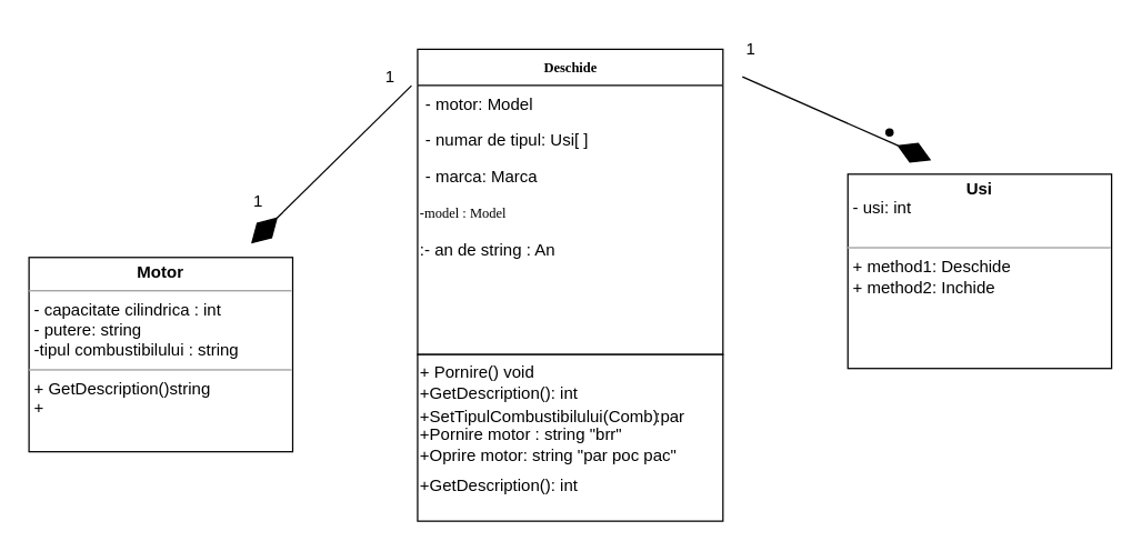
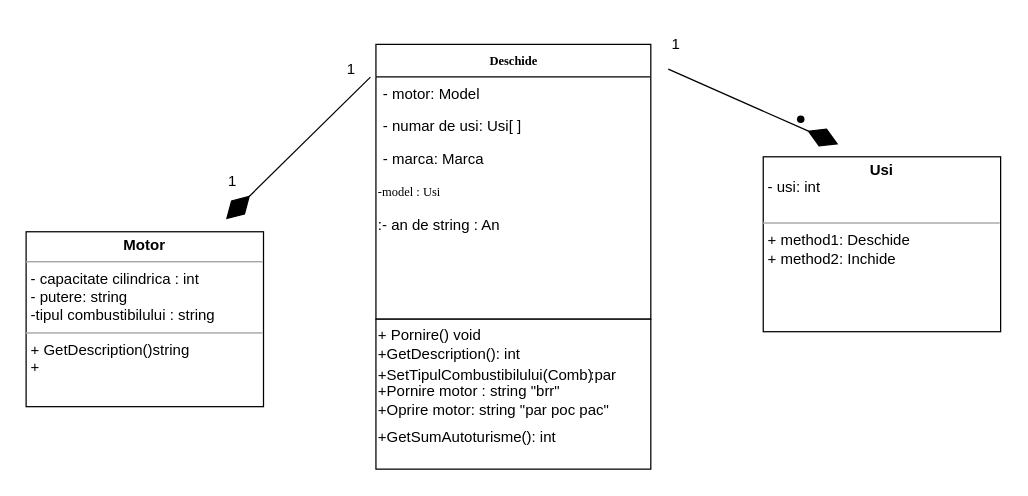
- <mxCell id="4" value="- numar de tipul: Usi[ ]" style="text;html=1;strokeColor=none;fillColor=none;align=left;verticalAlign=top;spacingLeft=4;spacingRight=4;whiteSpace=wrap;overflow=hidden;rotatable=0;points=[[0,0.5],[1,0.5]];portConstraint=eastwest;" parent="2" vertex="1"><mxGeometry y="52" width="220" height="26" as="geometry" /></mxCell>
+ <mxCell id="4" value="- numar de usi: Usi[ ]" style="text;html=1;strokeColor=none;fillColor=none;align=left;verticalAlign=top;spacingLeft=4;spacingRight=4;whiteSpace=wrap;overflow=hidden;rotatable=0;points=[[0,0.5],[1,0.5]];portConstraint=eastwest;" parent="2" vertex="1"><mxGeometry y="52" width="220" height="26" as="geometry" /></mxCell>
- <mxCell id="6" value="-model : Model" style="text;html=1;resizable=0;points=[];autosize=1;align=left;verticalAlign=top;spacingTop=-4;fontSize=10;fontFamily=Verdana;fontColor=#000000;" parent="2" vertex="1"><mxGeometry y="110" width="220" height="20" as="geometry" /></mxCell>
+ <mxCell id="6" value="-model : Usi" style="text;html=1;resizable=0;points=[];autosize=1;align=left;verticalAlign=top;spacingTop=-4;fontSize=10;fontFamily=Verdana;fontColor=#000000;" parent="2" vertex="1"><mxGeometry y="110" width="220" height="20" as="geometry" /></mxCell>
- <mxCell id="20" value="+GetDescription(): int" style="text;html=1;strokeColor=none;fillColor=none;align=left;verticalAlign=middle;whiteSpace=wrap;rounded=0;" vertex="1" parent="1"><mxGeometry x="300" y="335" width="190" height="30" as="geometry" /></mxCell>
+ <mxCell id="20" value="+GetSumAutoturisme(): int" style="text;html=1;strokeColor=none;fillColor=none;align=left;verticalAlign=middle;whiteSpace=wrap;rounded=0;" vertex="1" parent="1"><mxGeometry x="300" y="335" width="190" height="30" as="geometry" /></mxCell>
